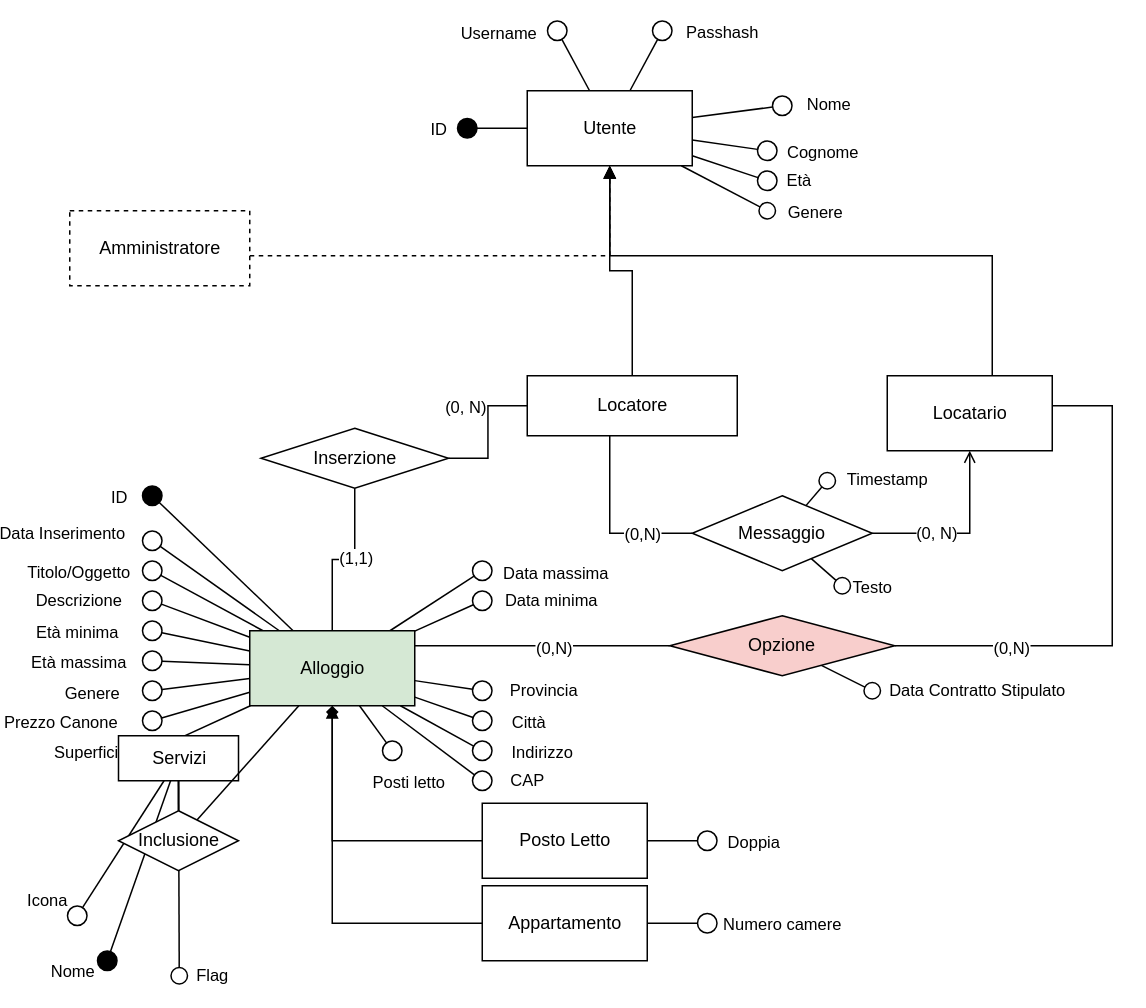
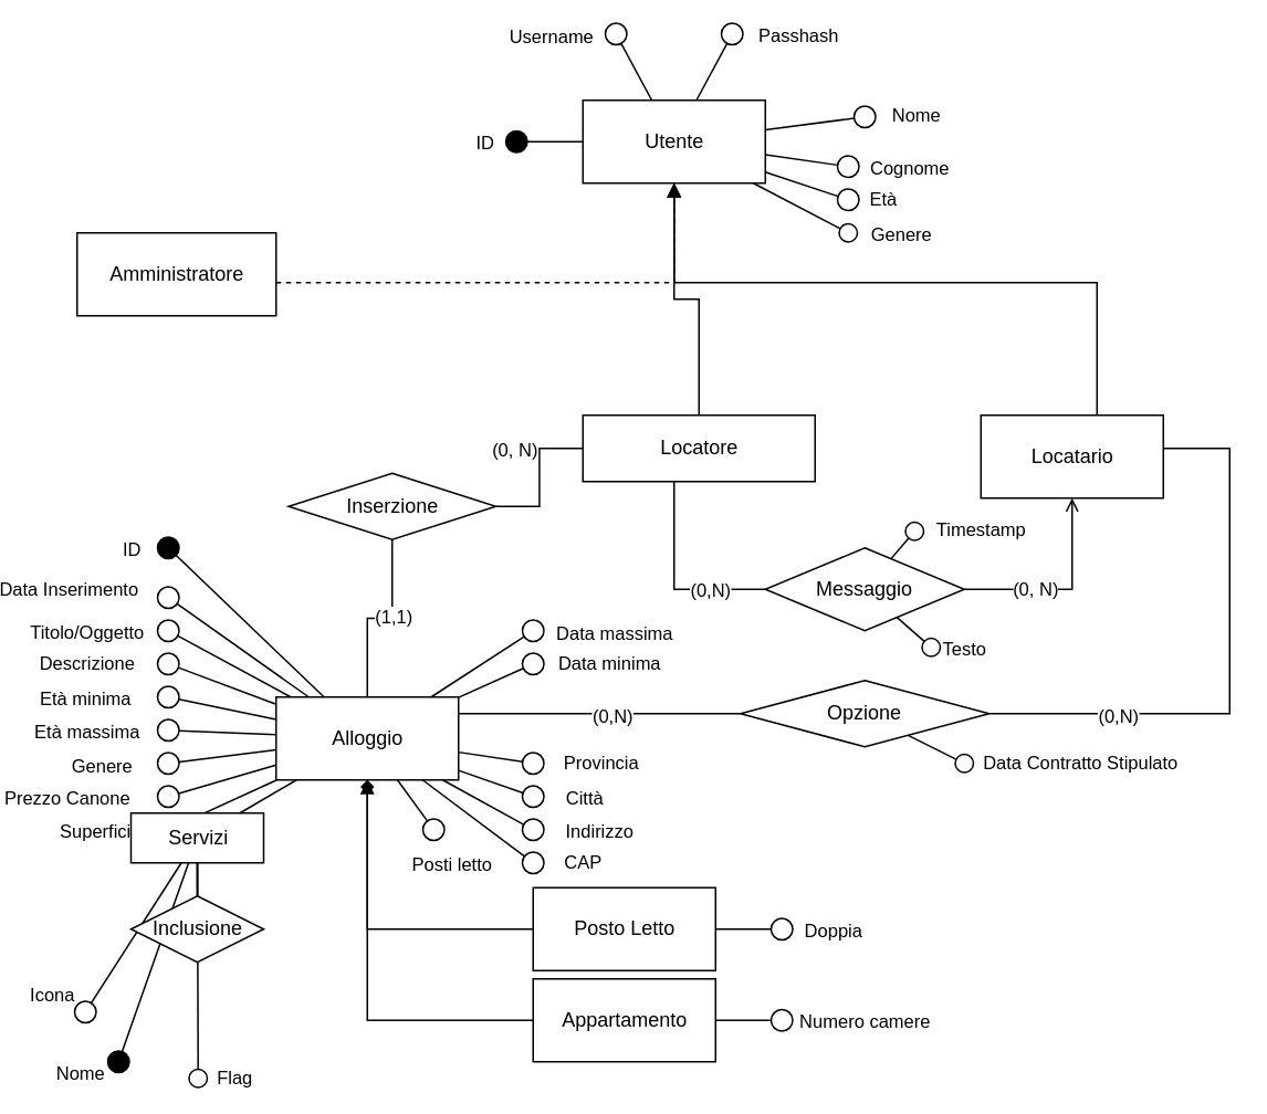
- <mxCell id="28" value="Amministratore" style="html=1;dashed=1;" parent="1" vertex="1"><mxGeometry x="20" y="140" width="120" height="50" as="geometry" /></mxCell>
+ <mxCell id="28" value="Amministratore" style="html=1;" parent="1" vertex="1"><mxGeometry x="20" y="140" width="120" height="50" as="geometry" /></mxCell>
- <mxCell id="83" value="Opzione" style="rhombus;whiteSpace=wrap;html=1;fillColor=#f8cecc;" parent="1" vertex="1"><mxGeometry x="420" y="410" width="150" height="40" as="geometry" /></mxCell>
+ <mxCell id="83" value="Opzione" style="rhombus;whiteSpace=wrap;html=1;" parent="1" vertex="1"><mxGeometry x="420" y="410" width="150" height="40" as="geometry" /></mxCell>
- <mxCell id="60" value="Alloggio" style="html=1;fillColor=#d5e8d4;" parent="1" vertex="1"><mxGeometry x="140" y="420" width="110" height="50" as="geometry" /></mxCell>
+ <mxCell id="60" value="Alloggio" style="html=1;" parent="1" vertex="1"><mxGeometry x="140" y="420" width="110" height="50" as="geometry" /></mxCell>
- <mxCell id="95" value="" style="edgeStyle=none;rounded=0;orthogonalLoop=1;jettySize=auto;html=1;endArrow=none;endFill=0;endSize=13;" parent="1" source="60" target="94" edge="1"><mxGeometry relative="1" as="geometry"><mxPoint x="161.071" y="470" as="sourcePoint" /><mxPoint x="25.357" y="570" as="targetPoint" /></mxGeometry></mxCell>
+ <mxCell id="95" value="" style="edgeStyle=none;rounded=0;orthogonalLoop=1;jettySize=auto;html=1;endArrow=none;endFill=0;endSize=13;" parent="1" source="60" target="92" edge="1"><mxGeometry relative="1" as="geometry"><mxPoint x="161.071" y="470" as="sourcePoint" /><mxPoint x="25.357" y="570" as="targetPoint" /></mxGeometry></mxCell>
